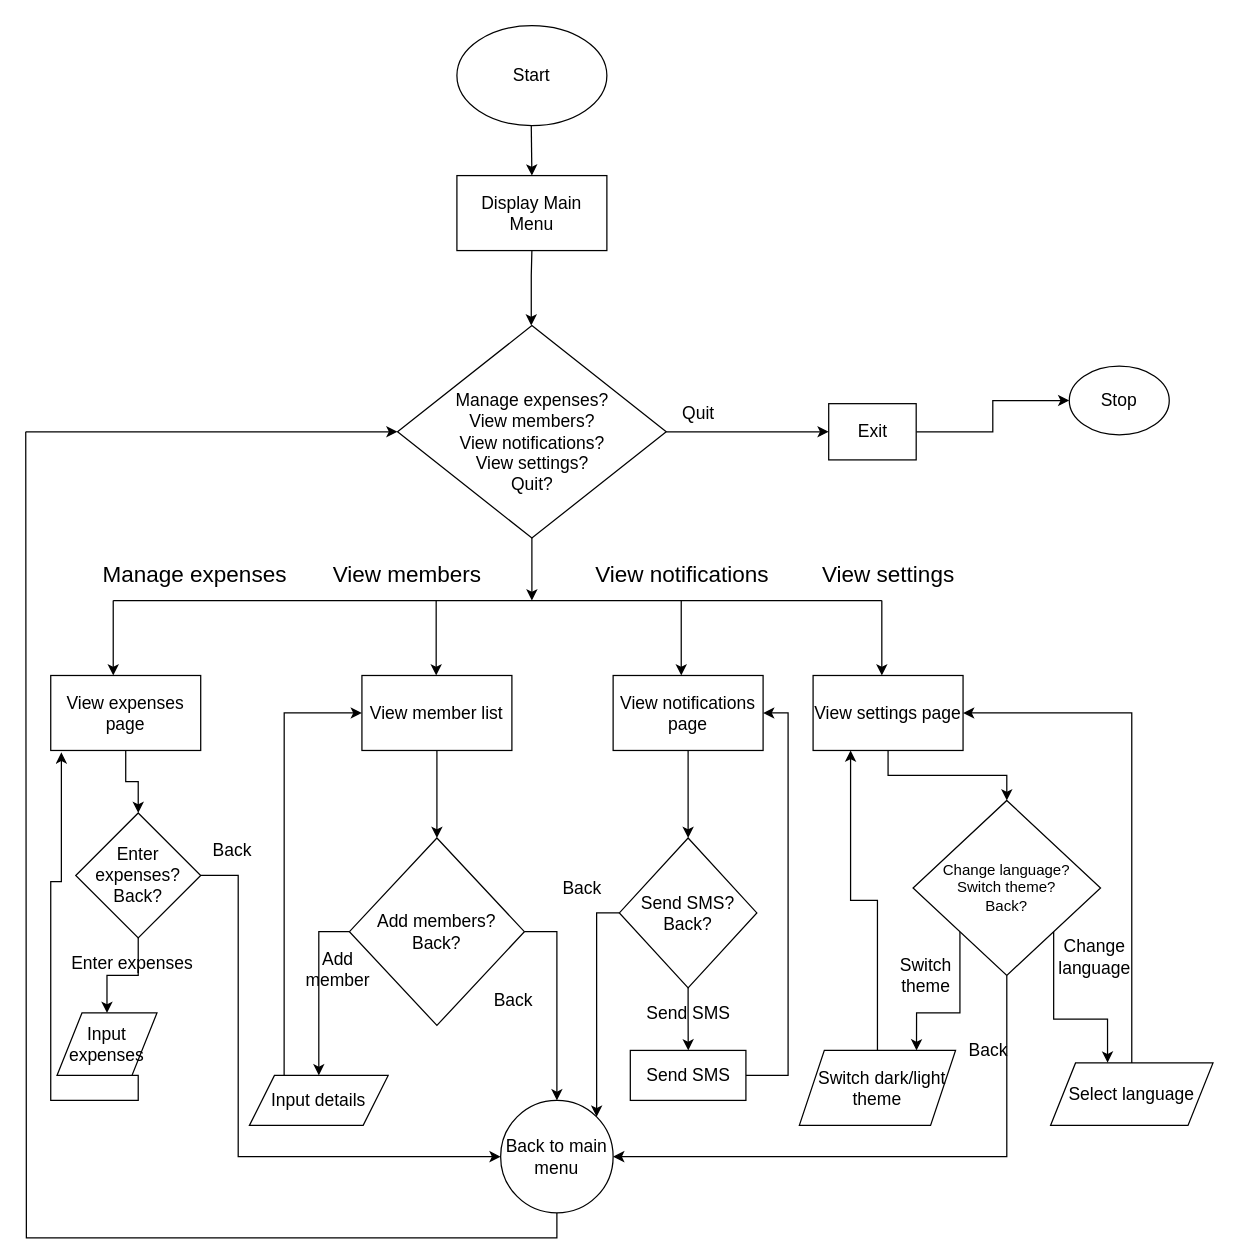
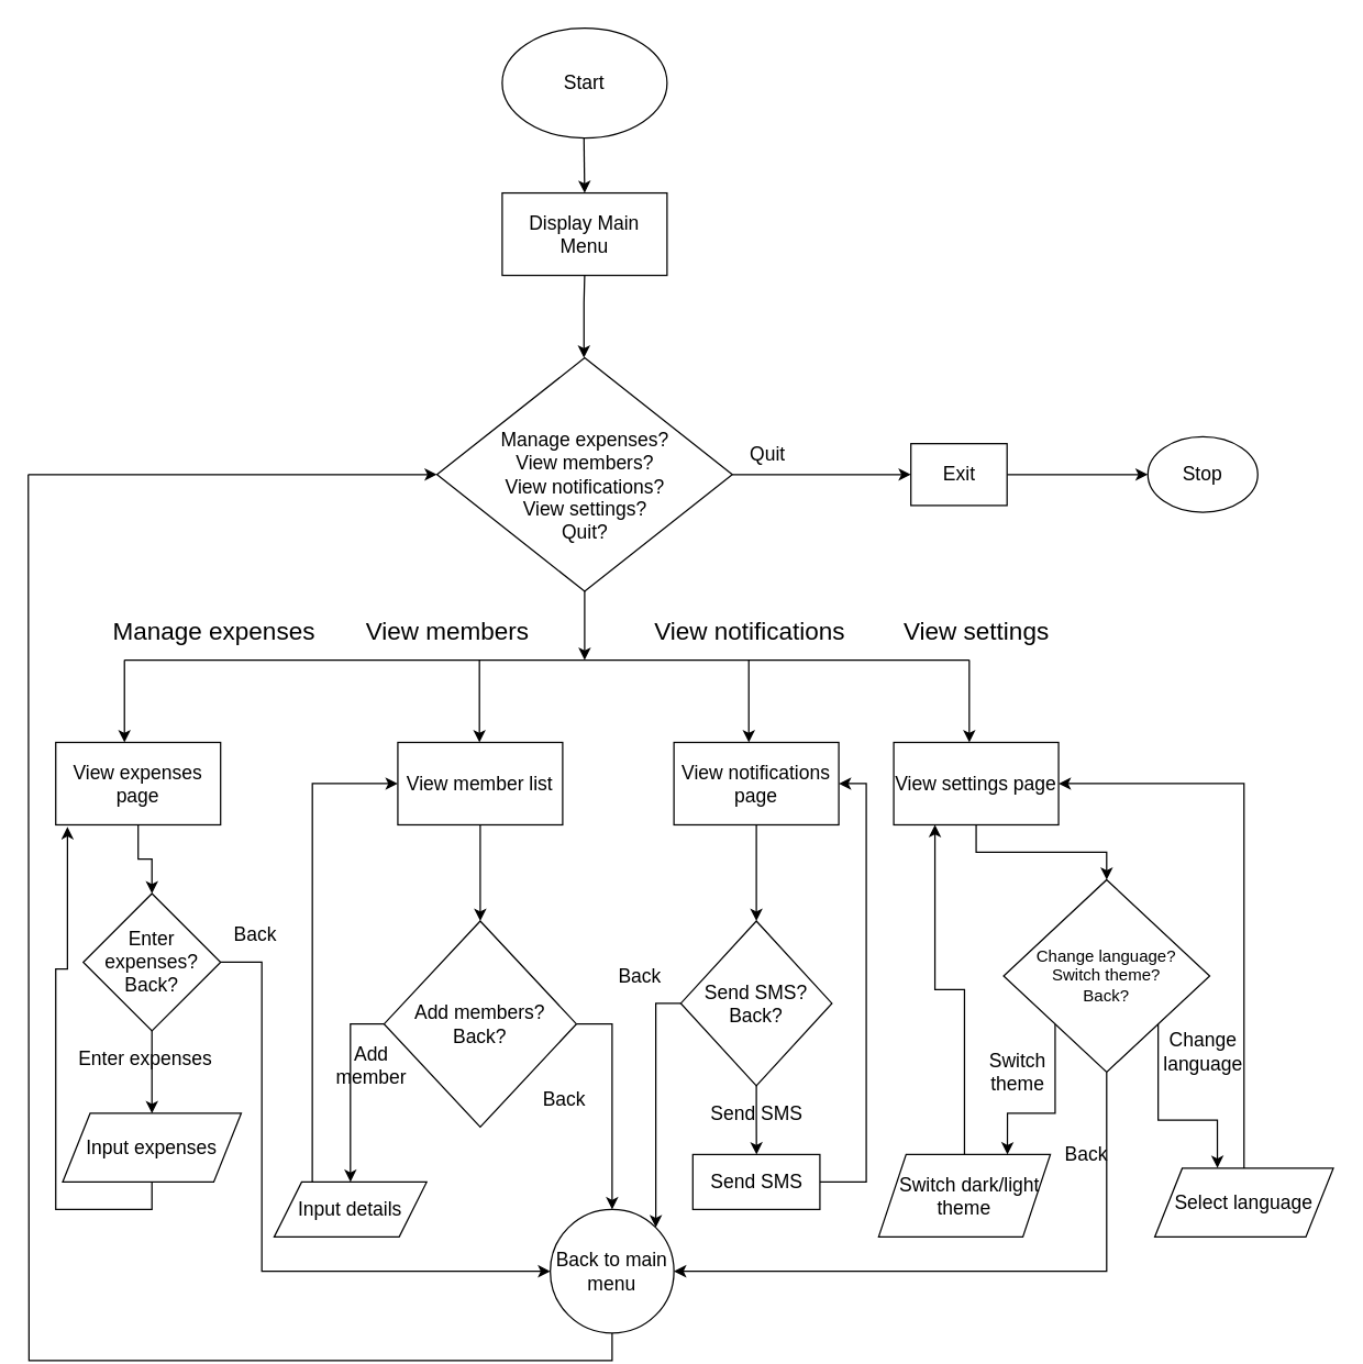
- <mxCell id="59" value="&lt;font style=&quot;font-size: 14px;&quot;&gt;Stop&lt;/font&gt;" style="ellipse;whiteSpace=wrap;html=1;" parent="1" vertex="1"><mxGeometry x="855" y="292.5" width="80" height="55" as="geometry" /></mxCell>
+ <mxCell id="59" value="&lt;font style=&quot;font-size: 14px;&quot;&gt;Stop&lt;/font&gt;" style="ellipse;whiteSpace=wrap;html=1;" parent="1" vertex="1"><mxGeometry x="835" y="317.5" width="80" height="55" as="geometry" /></mxCell>
- <mxCell id="39" value="&lt;font style=&quot;font-size: 14px;&quot;&gt;Input expenses&lt;/font&gt;" style="shape=parallelogram;perimeter=parallelogramPerimeter;whiteSpace=wrap;html=1;fixedSize=1;" parent="1" vertex="1"><mxGeometry x="45" y="810" width="80" height="50" as="geometry" /></mxCell>
+ <mxCell id="39" value="&lt;font style=&quot;font-size: 14px;&quot;&gt;Input expenses&lt;/font&gt;" style="shape=parallelogram;perimeter=parallelogramPerimeter;whiteSpace=wrap;html=1;fixedSize=1;" parent="1" vertex="1"><mxGeometry x="45" y="810" width="130" height="50" as="geometry" /></mxCell>
